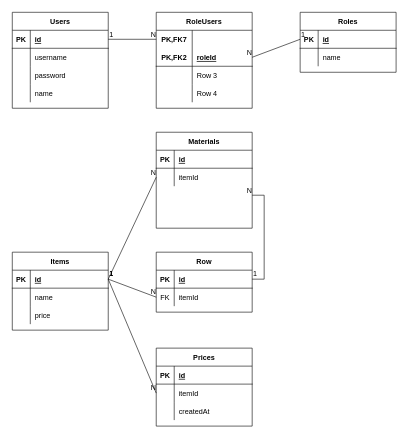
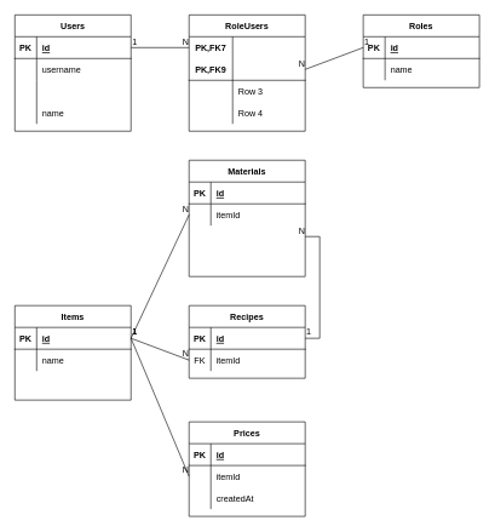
- <mxCell id="77" value="roleId" style="shape=partialRectangle;connectable=0;fillColor=none;top=0;left=0;bottom=0;right=0;align=left;spacingLeft=6;fontStyle=5;overflow=hidden;fontColor=default;strokeColor=default;" vertex="1" parent="75"><mxGeometry x="60" width="100" height="30" as="geometry"><mxRectangle width="100" height="30" as="alternateBounds" /></mxGeometry></mxCell>
- <mxCell id="76" value="PK,FK2" style="shape=partialRectangle;connectable=0;fillColor=none;top=0;left=0;bottom=0;right=0;fontStyle=1;overflow=hidden;fontColor=default;strokeColor=default;" vertex="1" parent="75"><mxGeometry width="60" height="30" as="geometry"><mxRectangle width="60" height="30" as="alternateBounds" /></mxGeometry></mxCell>
+ <mxCell id="76" value="PK,FK9" style="shape=partialRectangle;connectable=0;fillColor=none;top=0;left=0;bottom=0;right=0;fontStyle=1;overflow=hidden;fontColor=default;strokeColor=default;" vertex="1" parent="75"><mxGeometry width="60" height="30" as="geometry"><mxRectangle width="60" height="30" as="alternateBounds" /></mxGeometry></mxCell>
- <mxCell id="61" value="password" style="shape=partialRectangle;connectable=0;fillColor=none;top=0;left=0;bottom=0;right=0;align=left;spacingLeft=6;overflow=hidden;fontColor=default;" vertex="1" parent="59"><mxGeometry x="30" width="130" height="30" as="geometry"><mxRectangle width="130" height="30" as="alternateBounds" /></mxGeometry></mxCell>
- <mxCell id="12" value="Row" style="shape=table;startSize=30;container=1;collapsible=1;childLayout=tableLayout;fixedRows=1;rowLines=0;fontStyle=1;align=center;resizeLast=1;fillColor=default;strokeColor=default;fontColor=default;" vertex="1" parent="1"><mxGeometry x="260" y="420" width="160" height="100" as="geometry"><mxRectangle x="280" y="320" width="70" height="30" as="alternateBounds" /></mxGeometry></mxCell>
+ <mxCell id="12" value="Recipes" style="shape=table;startSize=30;container=1;collapsible=1;childLayout=tableLayout;fixedRows=1;rowLines=0;fontStyle=1;align=center;resizeLast=1;fillColor=default;strokeColor=default;fontColor=default;" vertex="1" parent="1"><mxGeometry x="260" y="420" width="160" height="100" as="geometry"><mxRectangle x="280" y="320" width="70" height="30" as="alternateBounds" /></mxGeometry></mxCell>
- <mxCell id="11" value="price" style="shape=partialRectangle;connectable=0;fillColor=none;top=0;left=0;bottom=0;right=0;align=left;spacingLeft=6;overflow=hidden;fontColor=default;" vertex="1" parent="9"><mxGeometry x="30" width="130" height="30" as="geometry"><mxRectangle width="130" height="30" as="alternateBounds" /></mxGeometry></mxCell>
